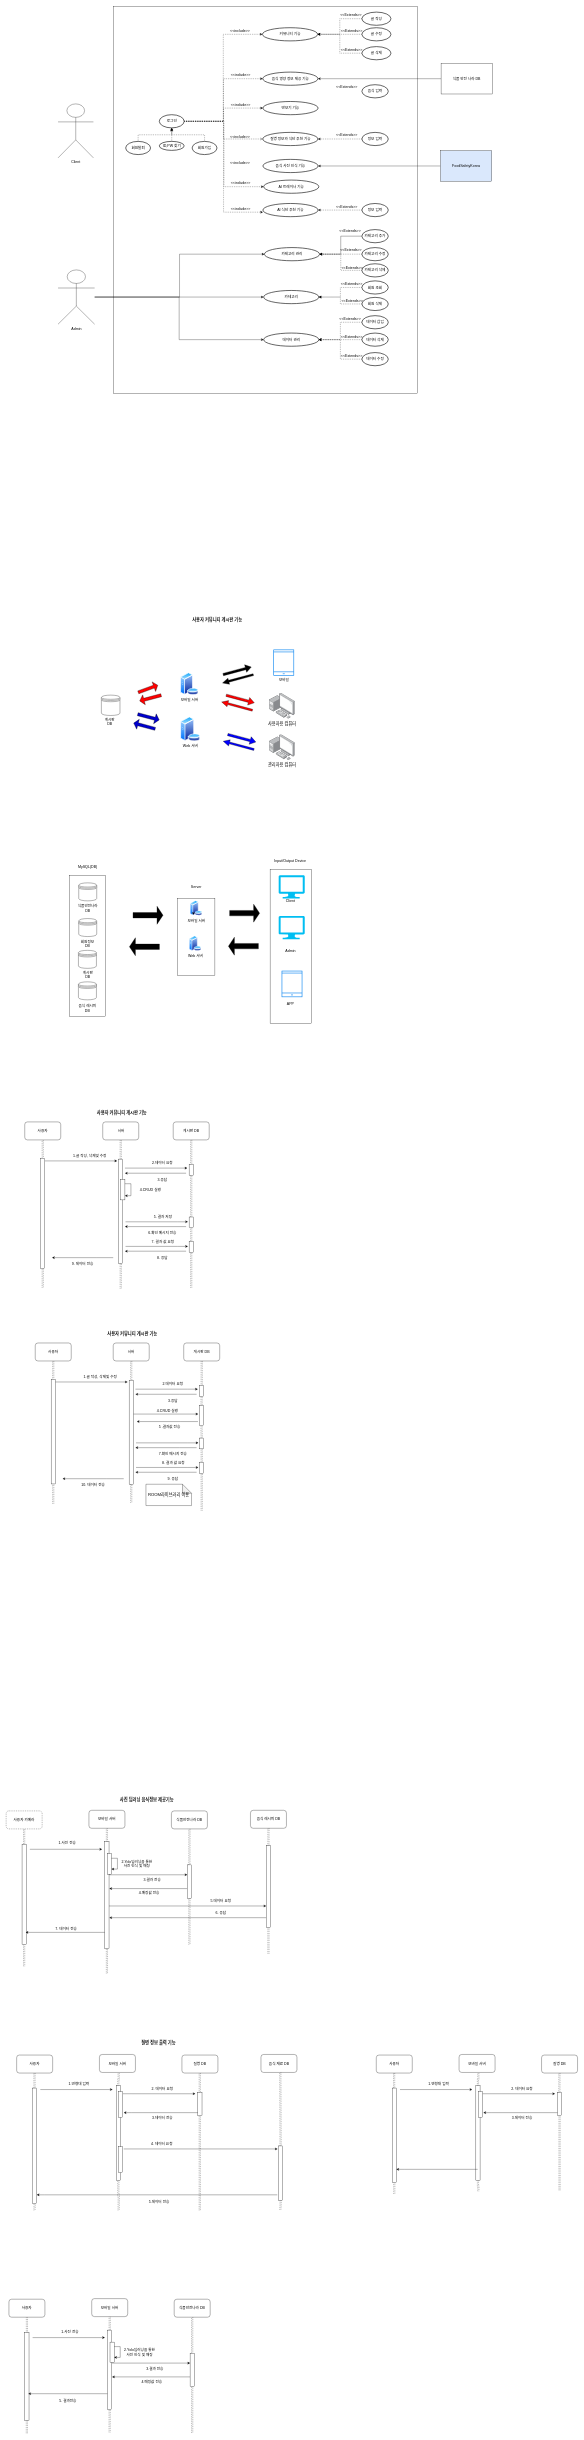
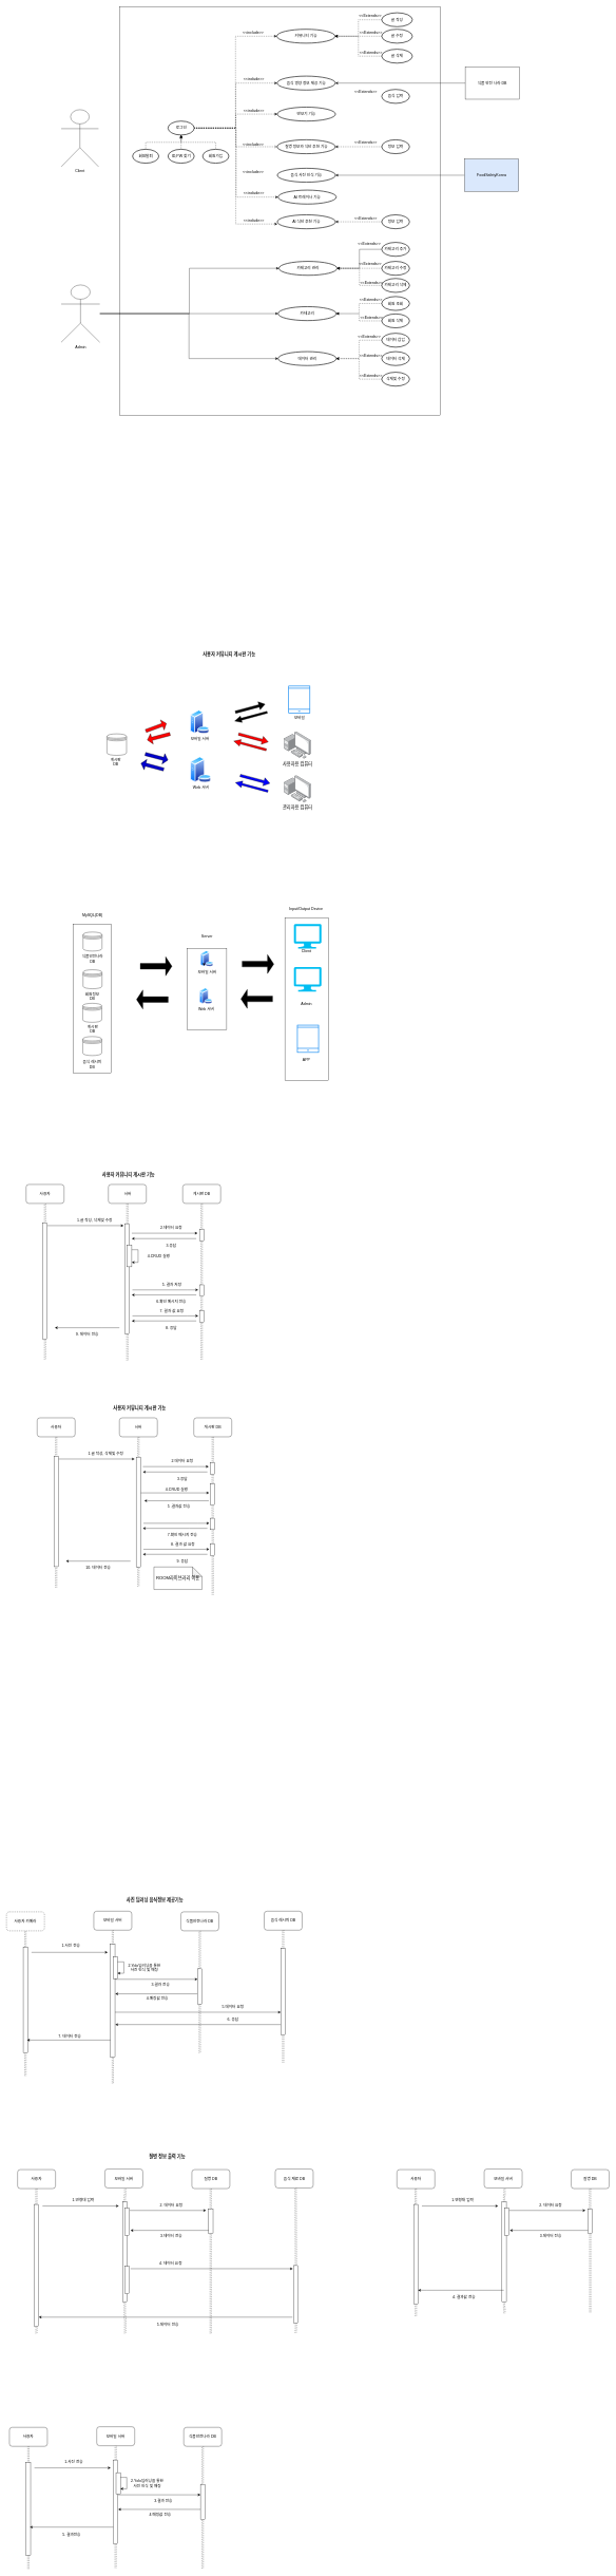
- <mxCell id="234" value="ID,PW 찾기" style="strokeWidth=2;html=1;shape=mxgraph.flowchart.start_1;whiteSpace=wrap;" vertex="1" parent="1"><mxGeometry x="530.5" y="470" width="83" height="30" as="geometry" /></mxCell>
+ <mxCell id="234" value="ID,PW 찾기" style="strokeWidth=2;html=1;shape=mxgraph.flowchart.start_1;whiteSpace=wrap;" vertex="1" parent="1"><mxGeometry x="530.5" y="470" width="83" height="44" as="geometry" /></mxCell>
- <mxCell id="285" style="edgeStyle=orthogonalEdgeStyle;rounded=0;orthogonalLoop=1;jettySize=auto;html=1;entryX=1;entryY=0.5;entryDx=0;entryDy=0;entryPerimeter=0;dashed=1;" edge="1" parent="1" source="286" target="272"><mxGeometry relative="1" as="geometry" /></mxCell>
- <mxCell id="288" value="데이터 수정" style="strokeWidth=2;html=1;shape=mxgraph.flowchart.start_1;whiteSpace=wrap;" vertex="1" parent="1"><mxGeometry x="1206" y="1174" width="88" height="44" as="geometry" /></mxCell>
+ <mxCell id="288" value="삭제및 수정" style="strokeWidth=2;html=1;shape=mxgraph.flowchart.start_1;whiteSpace=wrap;" vertex="1" parent="1"><mxGeometry x="1206" y="1174" width="88" height="44" as="geometry" /></mxCell>
+ <mxCell id="216" value="4. 결과값 전송" style="text;html=1;strokeColor=none;fillColor=none;align=center;verticalAlign=middle;whiteSpace=wrap;rounded=0;" parent="1" vertex="1"><mxGeometry x="1410" y="7242" width="112" height="20" as="geometry" /></mxCell>
